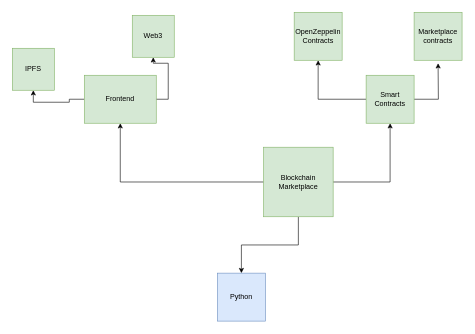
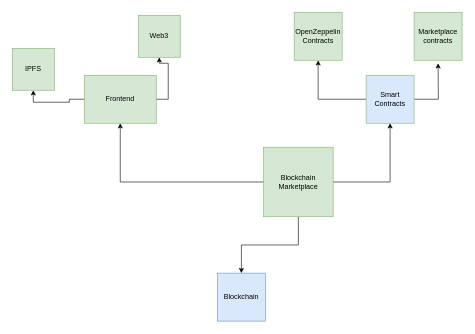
- <mxCell id="13" value="Web3" style="whiteSpace=wrap;html=1;aspect=fixed;fillColor=#d5e8d4;strokeColor=#82b366;" vertex="1" parent="1"><mxGeometry x="220" y="25" width="70" height="70" as="geometry" /></mxCell>
+ <mxCell id="13" value="Web3" style="whiteSpace=wrap;html=1;aspect=fixed;fillColor=#d5e8d4;strokeColor=#82b366;" vertex="1" parent="1"><mxGeometry x="230" y="25" width="70" height="70" as="geometry" /></mxCell>
- <mxCell id="11" value="Smart Contracts" style="whiteSpace=wrap;html=1;aspect=fixed;fillColor=#d5e8d4;strokeColor=#82b366;" vertex="1" parent="1"><mxGeometry x="610" y="125" width="80" height="80" as="geometry" /></mxCell>
+ <mxCell id="11" value="Smart Contracts" style="whiteSpace=wrap;html=1;aspect=fixed;fillColor=#dae8fc;strokeColor=#82b366;" vertex="1" parent="1"><mxGeometry x="610" y="125" width="80" height="80" as="geometry" /></mxCell>
- <mxCell id="16" value="Python" style="whiteSpace=wrap;html=1;aspect=fixed;fillColor=#dae8fc;strokeColor=#6c8ebf;" vertex="1" parent="1"><mxGeometry x="362" y="455" width="80" height="80" as="geometry" /></mxCell>
+ <mxCell id="16" value="Blockchain" style="whiteSpace=wrap;html=1;aspect=fixed;fillColor=#dae8fc;strokeColor=#6c8ebf;" vertex="1" parent="1"><mxGeometry x="362" y="455" width="80" height="80" as="geometry" /></mxCell>
